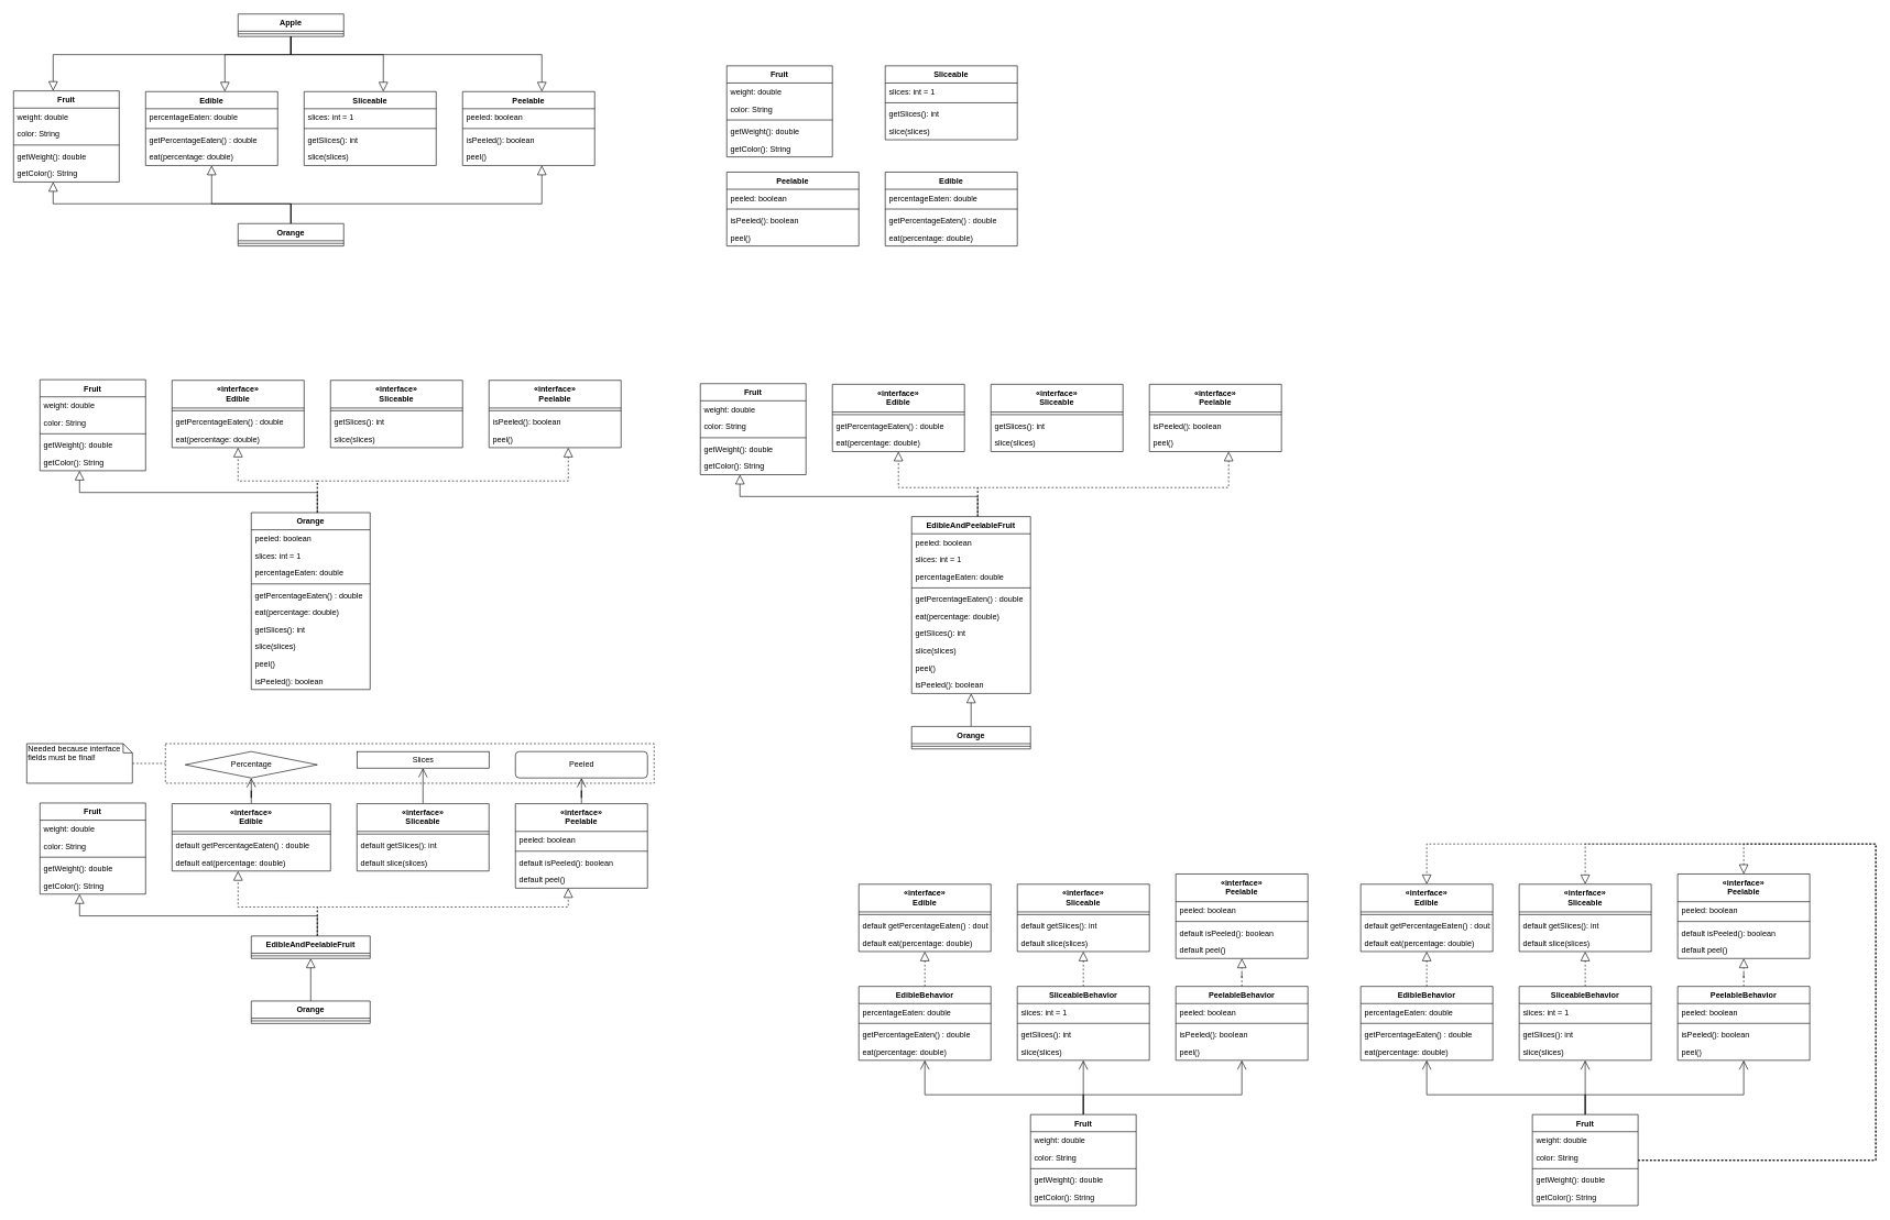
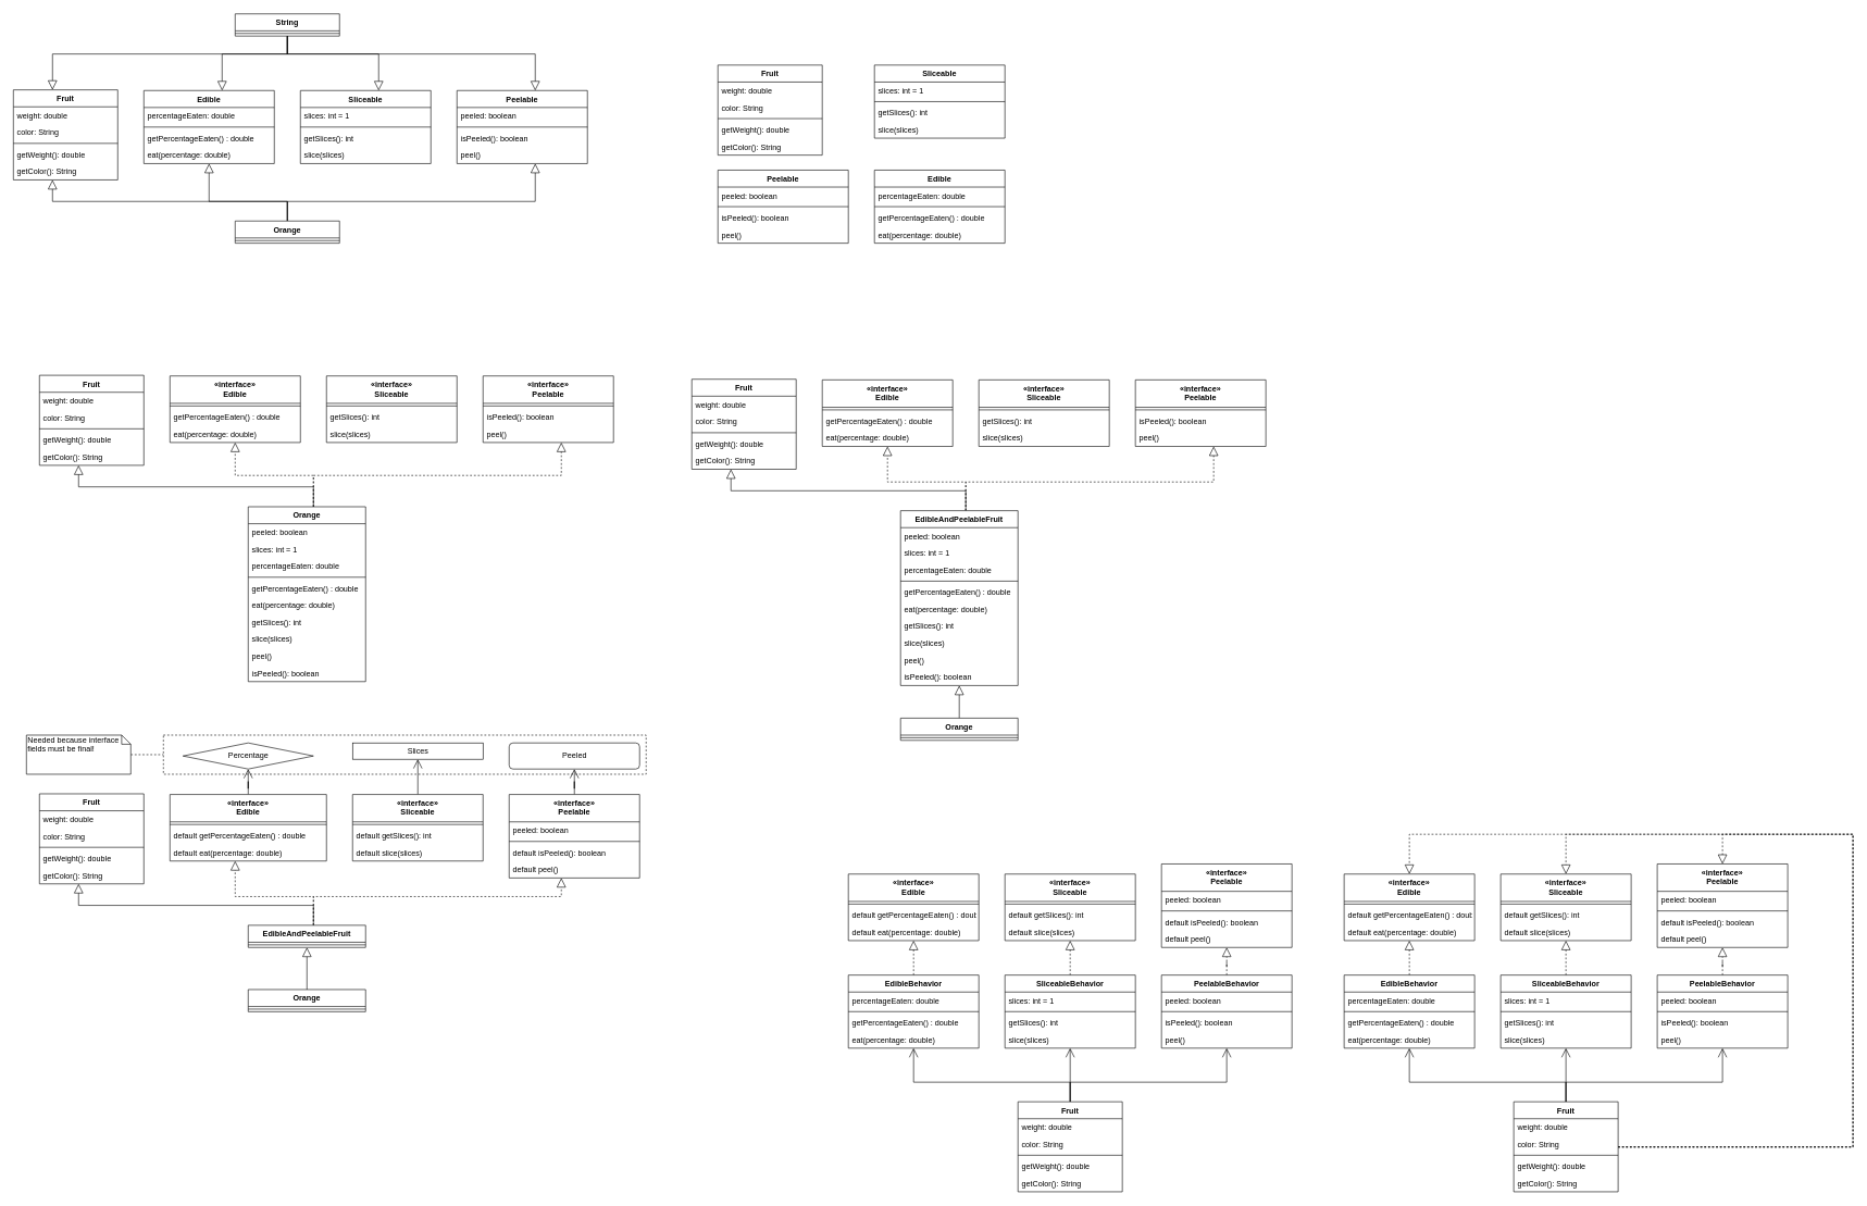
- <mxCell id="33" value="Apple" style="swimlane;fontStyle=1;align=center;verticalAlign=top;childLayout=stackLayout;horizontal=1;startSize=26;horizontalStack=0;resizeParent=1;resizeParentMax=0;resizeLast=0;collapsible=1;marginBottom=0;" vertex="1" parent="1"><mxGeometry x="360" y="20.5" width="160" height="34" as="geometry" /></mxCell>
+ <mxCell id="33" value="String" style="swimlane;fontStyle=1;align=center;verticalAlign=top;childLayout=stackLayout;horizontal=1;startSize=26;horizontalStack=0;resizeParent=1;resizeParentMax=0;resizeLast=0;collapsible=1;marginBottom=0;" vertex="1" parent="1"><mxGeometry x="360" y="20.5" width="160" height="34" as="geometry" /></mxCell>
